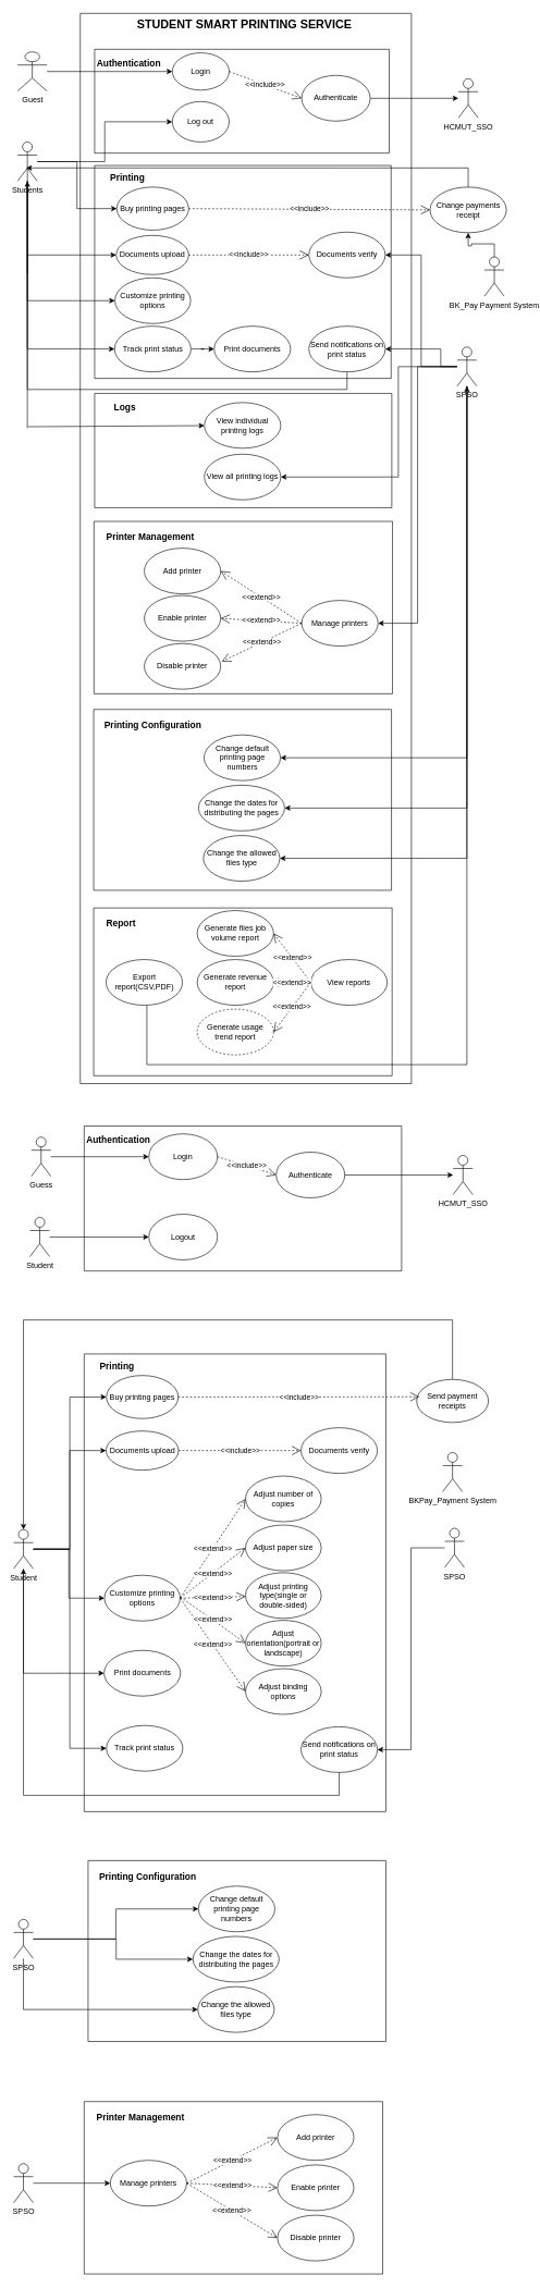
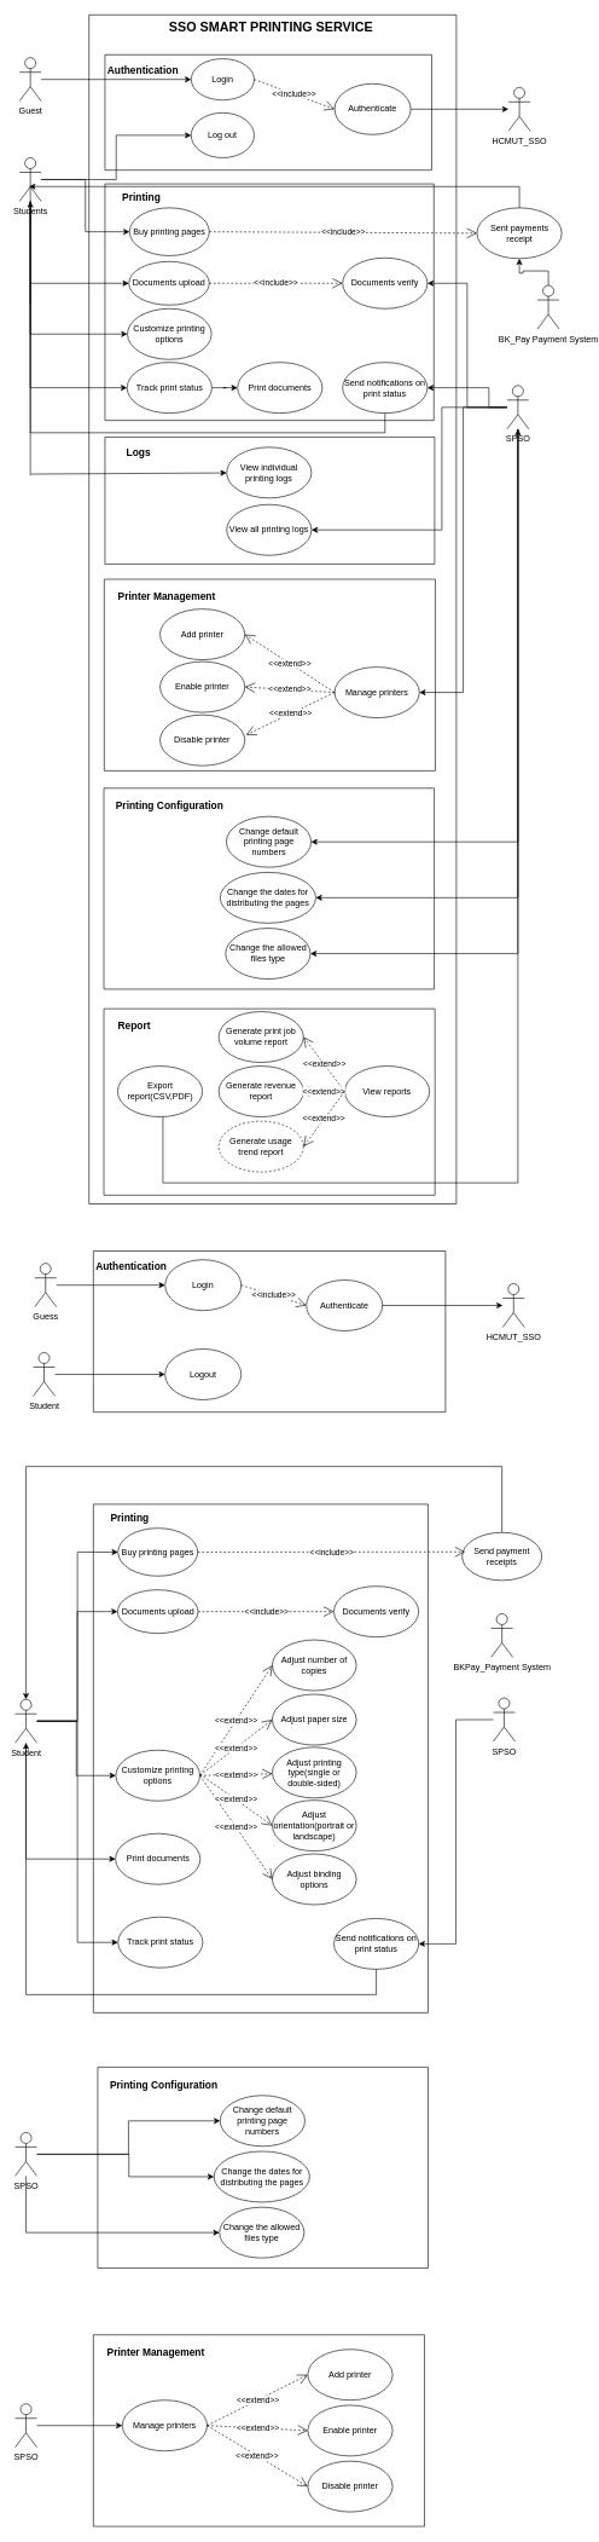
- <mxCell id="11" value="&lt;font style=&quot;font-size: 18px;&quot;&gt;&lt;b&gt;STUDENT SMART PRINTING SERVICE&lt;/b&gt;&lt;/font&gt;" style="text;html=1;align=center;verticalAlign=middle;resizable=0;points=[];autosize=1;strokeColor=none;fillColor=none;" vertex="1" parent="10"><mxGeometry x="77" y="1" width="347" height="34" as="geometry" /></mxCell>
+ <mxCell id="11" value="&lt;font style=&quot;font-size: 18px;&quot;&gt;&lt;b&gt;SSO SMART PRINTING SERVICE&lt;/b&gt;&lt;/font&gt;" style="text;html=1;align=center;verticalAlign=middle;resizable=0;points=[];autosize=1;strokeColor=none;fillColor=none;" vertex="1" parent="10"><mxGeometry x="77" y="1" width="347" height="34" as="geometry" /></mxCell>
- <mxCell id="6" value="Guest&lt;div&gt;&lt;br&gt;&lt;/div&gt;" style="shape=umlActor;verticalLabelPosition=bottom;verticalAlign=top;html=1;outlineConnect=0;" vertex="1" parent="1"><mxGeometry x="26" y="79" width="45" height="60" as="geometry" /></mxCell>
+ <mxCell id="6" value="Guest&lt;div&gt;&lt;br&gt;&lt;/div&gt;" style="shape=umlActor;verticalLabelPosition=bottom;verticalAlign=top;html=1;outlineConnect=0;" vertex="1" parent="1"><mxGeometry x="26" y="79" width="30" height="60" as="geometry" /></mxCell>
- <mxCell id="67" value="Change payments receipt" style="ellipse;whiteSpace=wrap;html=1;" vertex="1" parent="1"><mxGeometry x="657.5" y="286" width="117" height="70" as="geometry" /></mxCell>
+ <mxCell id="67" value="Sent payments receipt" style="ellipse;whiteSpace=wrap;html=1;" vertex="1" parent="1"><mxGeometry x="657.5" y="286" width="117" height="70" as="geometry" /></mxCell>
- <mxCell id="45" value="Generate files job volume report" style="ellipse;whiteSpace=wrap;html=1;" vertex="1" parent="42"><mxGeometry x="158.5" y="4" width="117" height="70" as="geometry" /></mxCell>
+ <mxCell id="45" value="Generate print job volume report" style="ellipse;whiteSpace=wrap;html=1;" vertex="1" parent="42"><mxGeometry x="158.5" y="4" width="117" height="70" as="geometry" /></mxCell>
